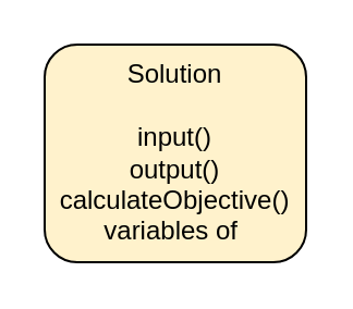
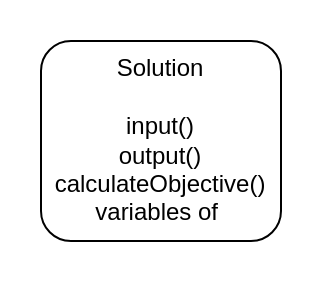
- <mxCell id="2" value="Solution&lt;br&gt;&lt;br&gt;input()&lt;br&gt;output()&lt;br&gt;calculateObjective()&lt;br&gt;variables of&amp;nbsp;" style="rounded=1;whiteSpace=wrap;html=1;fillColor=#fff2cc;" vertex="1" parent="1"><mxGeometry x="20" y="20" width="120" height="100" as="geometry" /></mxCell>
+ <mxCell id="2" value="Solution&lt;br&gt;&lt;br&gt;input()&lt;br&gt;output()&lt;br&gt;calculateObjective()&lt;br&gt;variables of&amp;nbsp;" style="rounded=1;whiteSpace=wrap;html=1;" vertex="1" parent="1"><mxGeometry x="20" y="20" width="120" height="100" as="geometry" /></mxCell>
